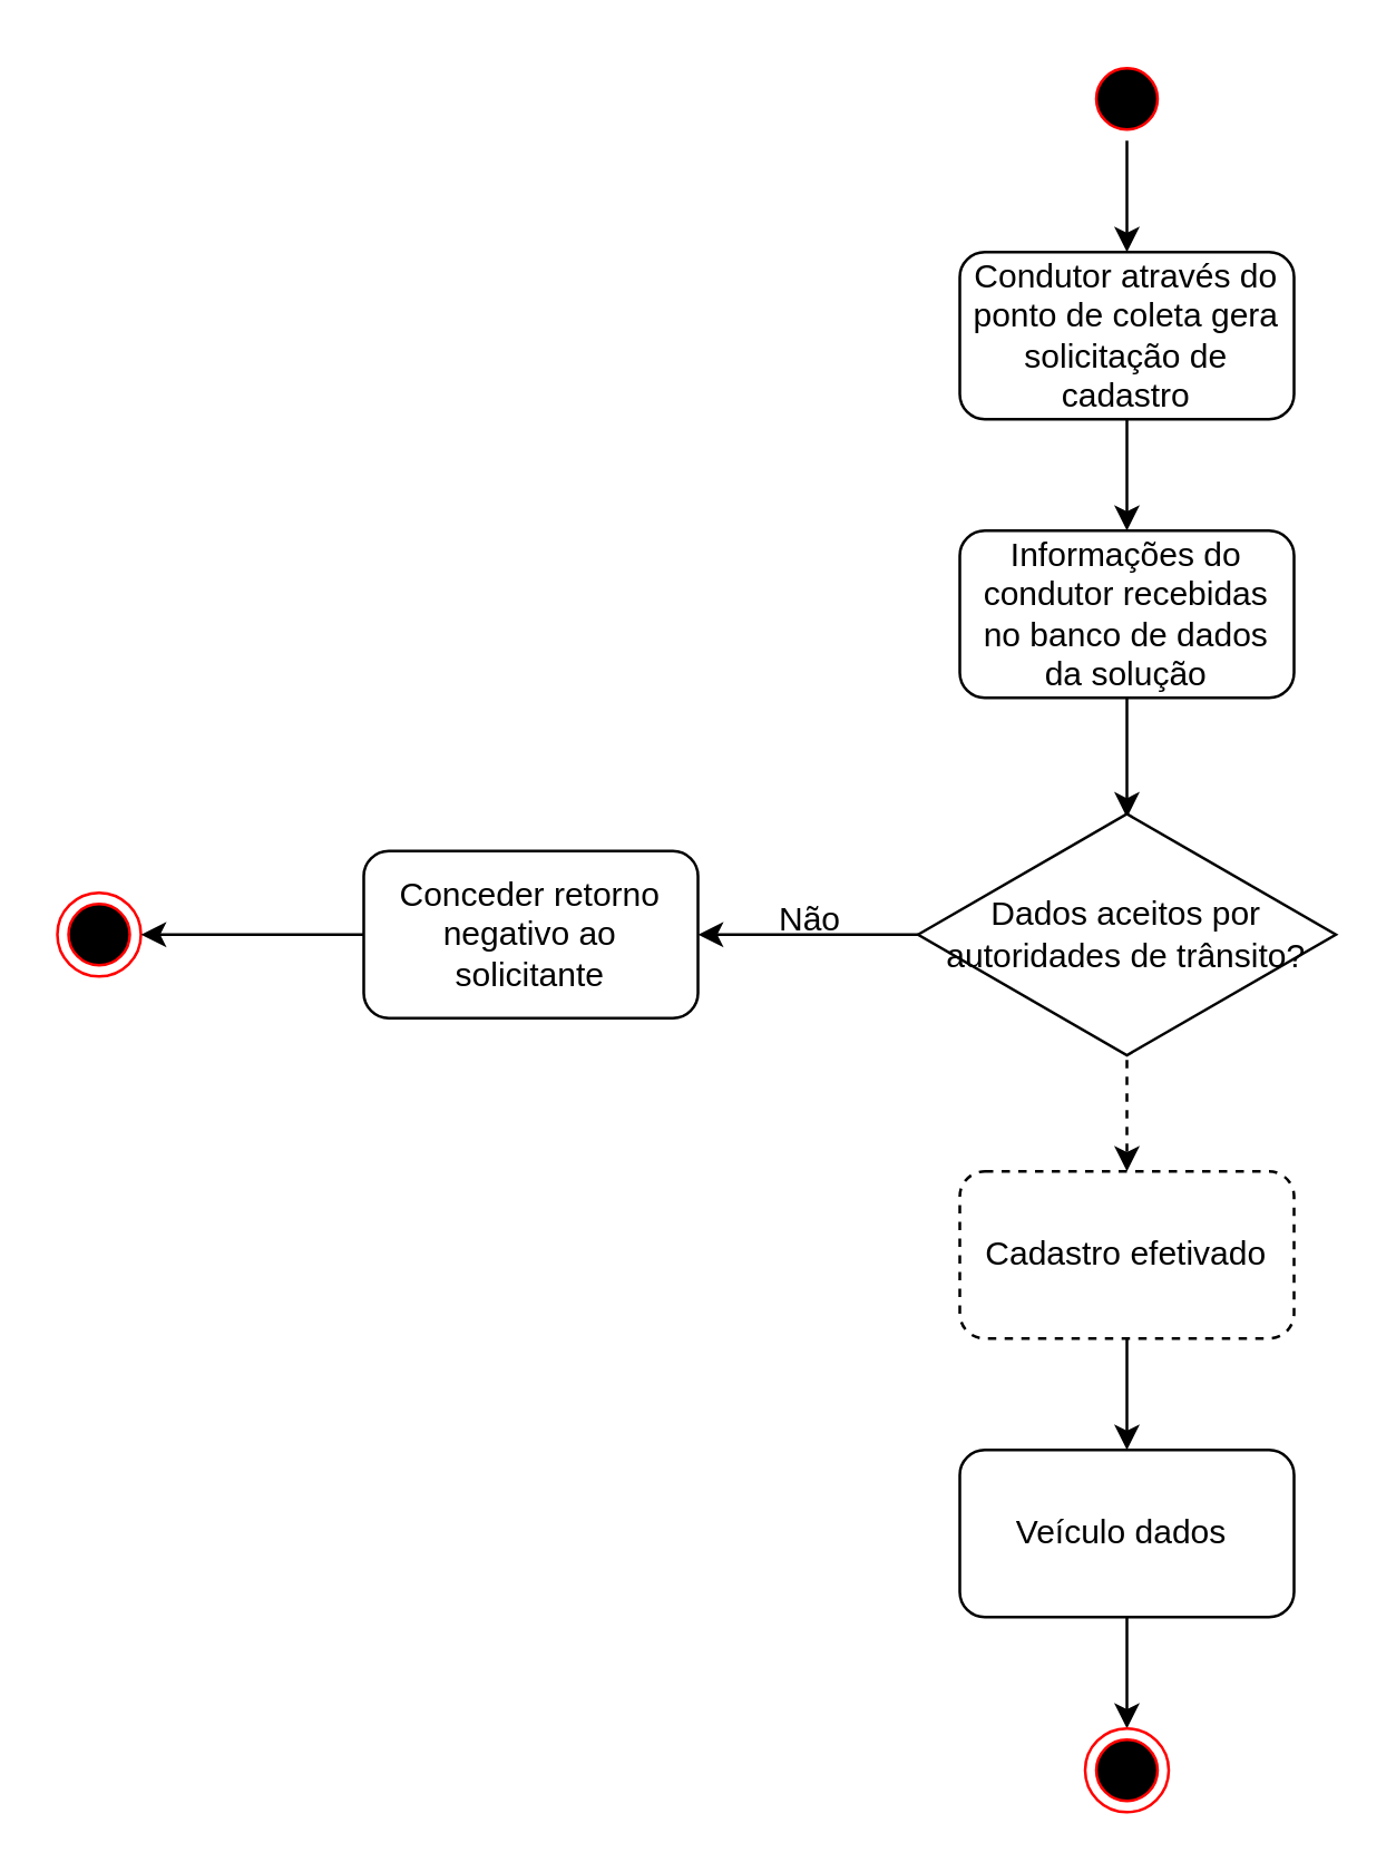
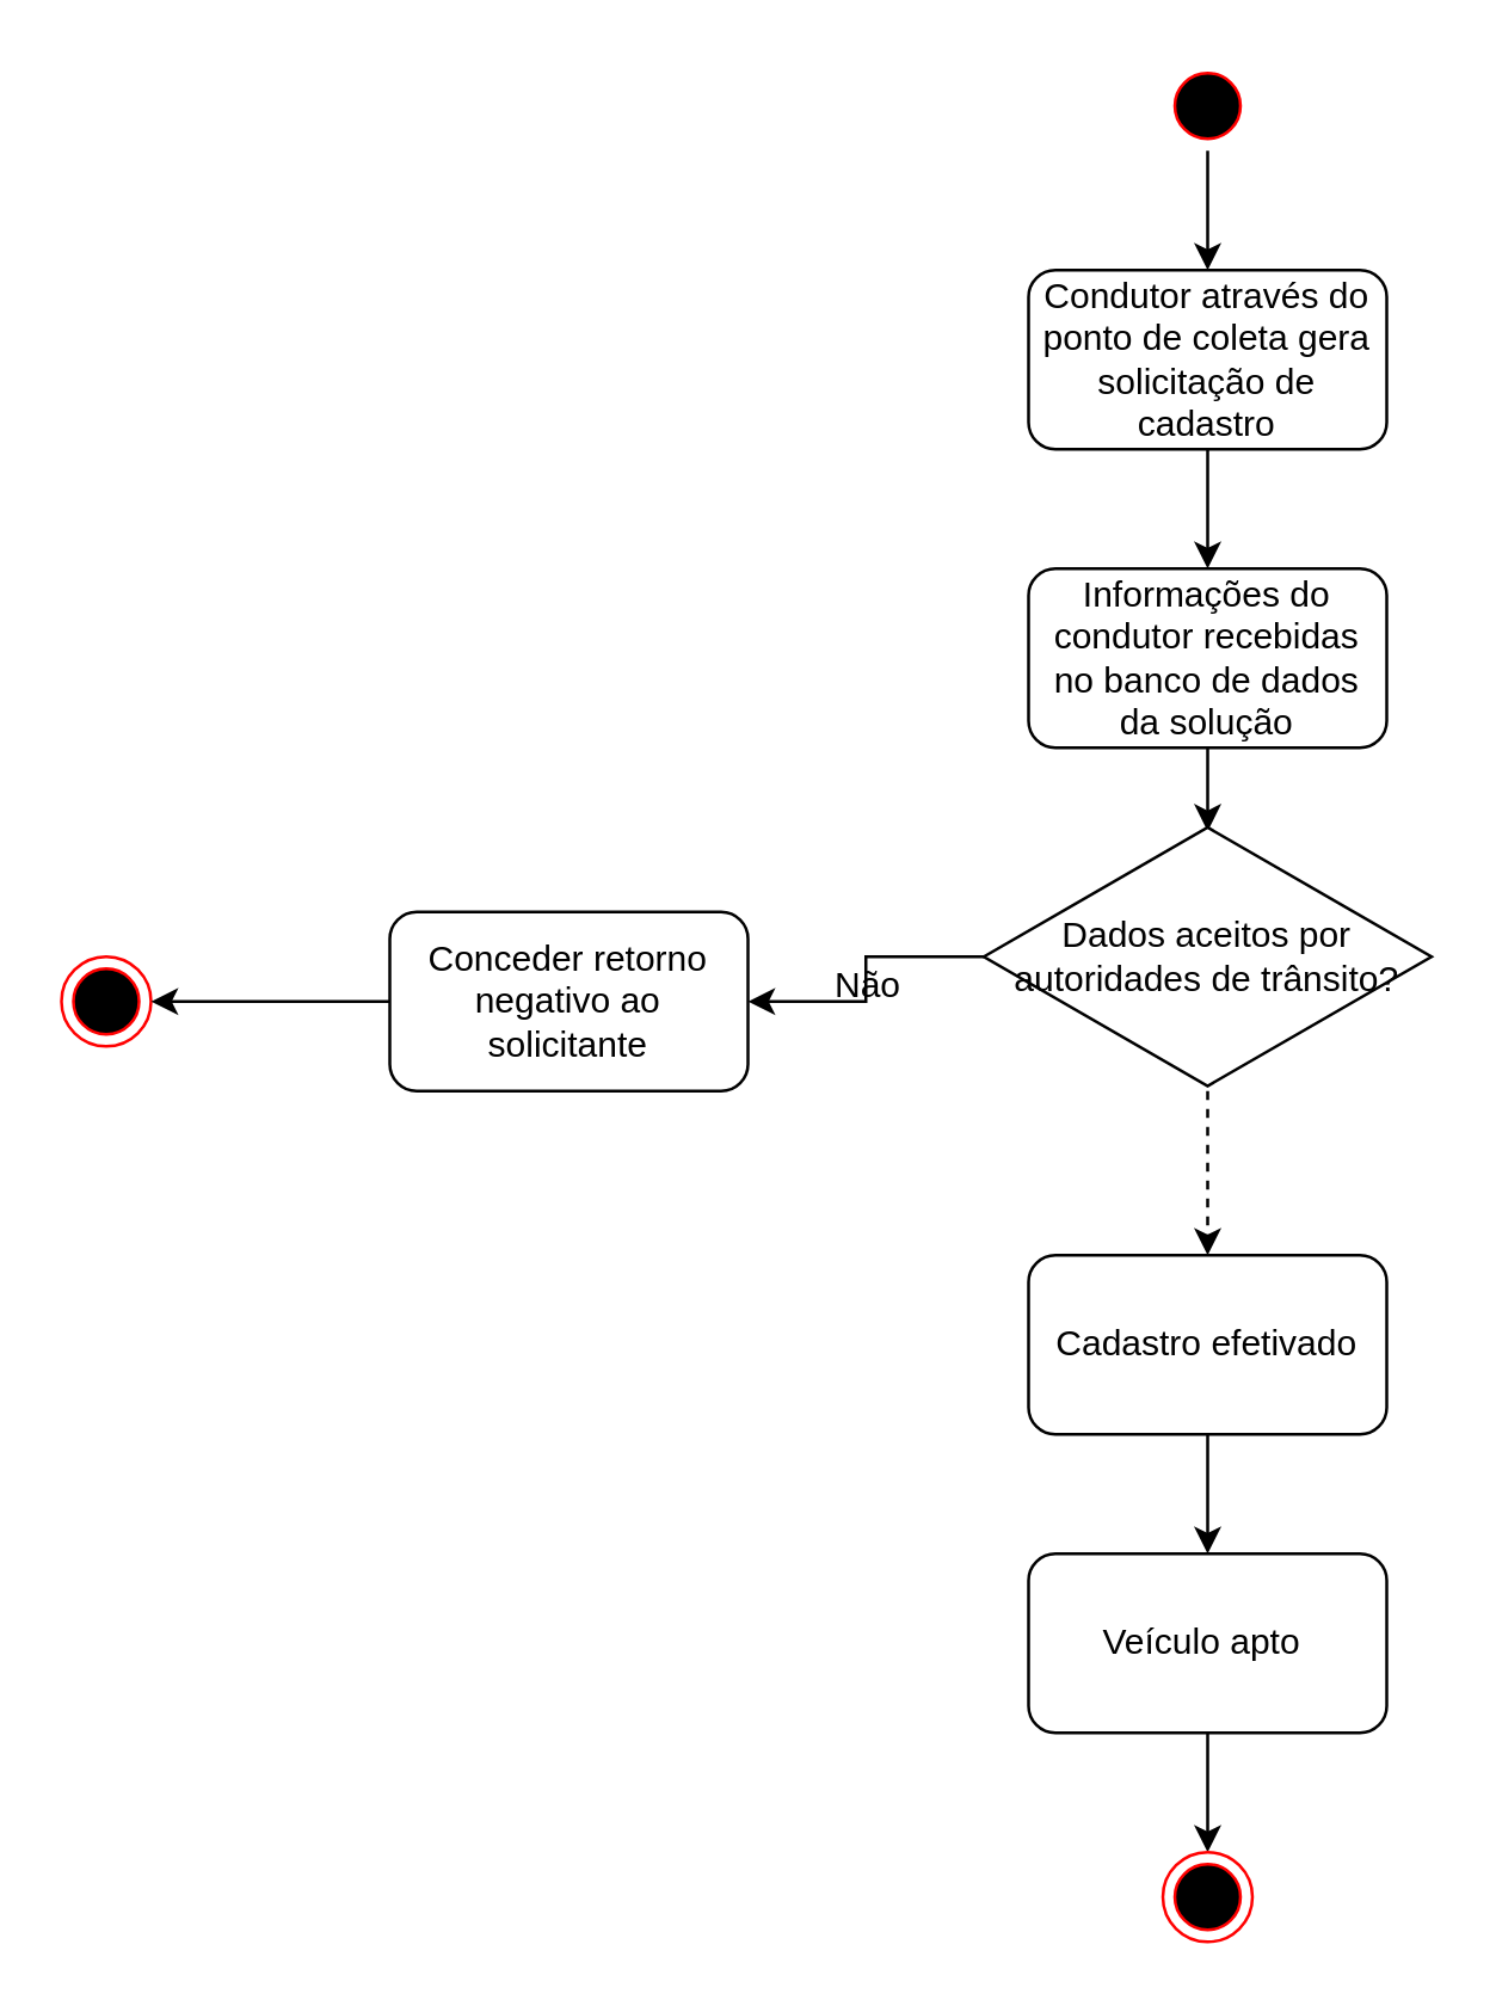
- <mxCell id="10" value="Dados aceitos por autoridades de trânsito?" style="html=1;whiteSpace=wrap;aspect=fixed;shape=isoRectangle;" vertex="1" parent="1"><mxGeometry x="329" y="290" width="150" height="90" as="geometry" /></mxCell>
+ <mxCell id="10" value="Dados aceitos por autoridades de trânsito?" style="html=1;whiteSpace=wrap;aspect=fixed;shape=isoRectangle;" vertex="1" parent="1"><mxGeometry x="329" y="275" width="150" height="90" as="geometry" /></mxCell>
- <mxCell id="16" value="Cadastro efetivado" style="rounded=1;whiteSpace=wrap;html=1;dashed=1;" vertex="1" parent="1"><mxGeometry x="344" y="420" width="120" height="60" as="geometry" /></mxCell>
+ <mxCell id="16" value="Cadastro efetivado" style="rounded=1;whiteSpace=wrap;html=1;" vertex="1" parent="1"><mxGeometry x="344" y="420" width="120" height="60" as="geometry" /></mxCell>
- <mxCell id="18" value="Veículo dados&amp;nbsp;" style="rounded=1;whiteSpace=wrap;html=1;" vertex="1" parent="1"><mxGeometry x="344" y="520" width="120" height="60" as="geometry" /></mxCell>
+ <mxCell id="18" value="Veículo apto&amp;nbsp;" style="rounded=1;whiteSpace=wrap;html=1;" vertex="1" parent="1"><mxGeometry x="344" y="520" width="120" height="60" as="geometry" /></mxCell>
